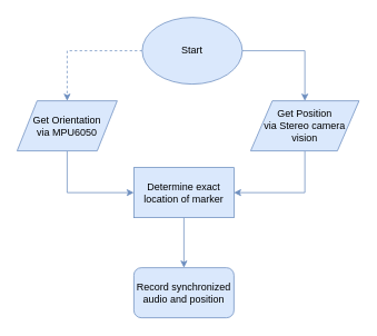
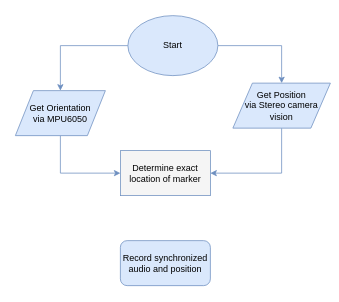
- <mxCell id="2" style="edgeStyle=orthogonalEdgeStyle;rounded=0;orthogonalLoop=1;jettySize=auto;html=1;exitX=0;exitY=0.5;exitDx=0;exitDy=0;entryX=0.5;entryY=0;entryDx=0;entryDy=0;fillColor=#dae8fc;strokeColor=#6c8ebf;dashed=1;" edge="1" parent="1" source="4" target="6"><mxGeometry relative="1" as="geometry" /></mxCell>
+ <mxCell id="2" style="edgeStyle=orthogonalEdgeStyle;rounded=0;orthogonalLoop=1;jettySize=auto;html=1;exitX=0;exitY=0.5;exitDx=0;exitDy=0;entryX=0.5;entryY=0;entryDx=0;entryDy=0;fillColor=#dae8fc;strokeColor=#6c8ebf;" edge="1" parent="1" source="4" target="6"><mxGeometry relative="1" as="geometry" /></mxCell>
- <mxCell id="8" value="Get Position&lt;br&gt;via Stereo camera vision" style="shape=parallelogram;perimeter=parallelogramPerimeter;whiteSpace=wrap;html=1;fillColor=#dae8fc;strokeColor=#6c8ebf;" vertex="1" parent="1"><mxGeometry x="300" y="120" width="130" height="60" as="geometry" /></mxCell>
+ <mxCell id="8" value="Get Position&lt;br&gt;via Stereo camera vision" style="shape=parallelogram;perimeter=parallelogramPerimeter;whiteSpace=wrap;html=1;fillColor=#dae8fc;strokeColor=#6c8ebf;" vertex="1" parent="1"><mxGeometry x="310" y="110" width="130" height="60" as="geometry" /></mxCell>
- <mxCell id="10" value="Determine exact location of marker" style="rounded=0;whiteSpace=wrap;html=1;fillColor=#dae8fc;strokeColor=#6c8ebf;" vertex="1" parent="1"><mxGeometry x="160" y="200" width="120" height="60" as="geometry" /></mxCell>
+ <mxCell id="10" value="Determine exact location of marker" style="rounded=0;whiteSpace=wrap;html=1;fillColor=#f5f5f5;strokeColor=#6c8ebf;" vertex="1" parent="1"><mxGeometry x="160" y="200" width="120" height="60" as="geometry" /></mxCell>
- <mxCell id="9" value="" style="edgeStyle=orthogonalEdgeStyle;rounded=0;orthogonalLoop=1;jettySize=auto;html=1;fillColor=#dae8fc;strokeColor=#6c8ebf;" edge="1" parent="1" source="10" target="11"><mxGeometry relative="1" as="geometry" /></mxCell>
